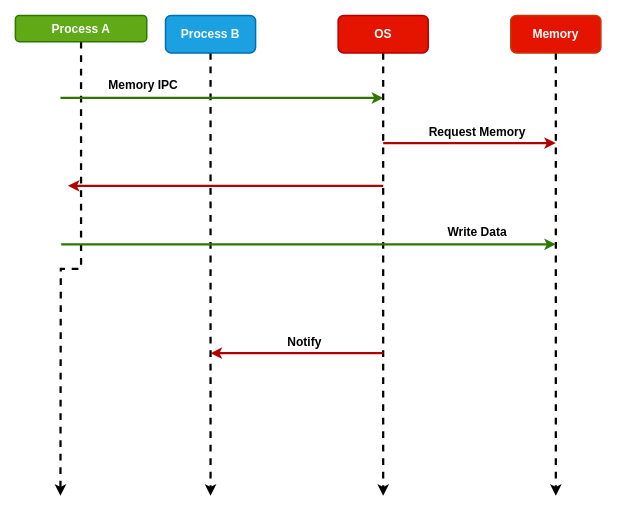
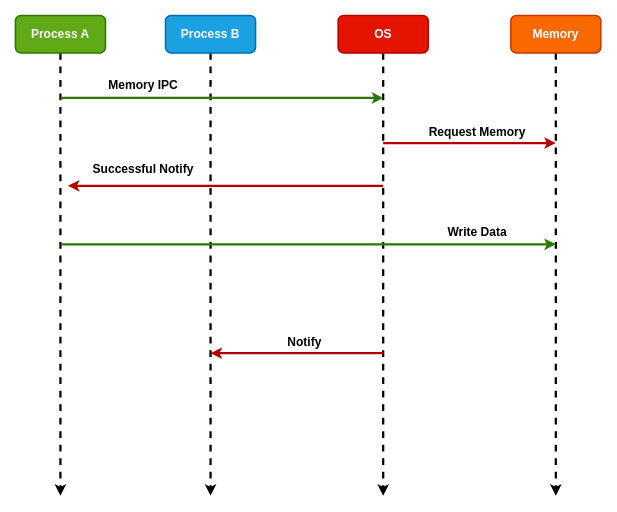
- <mxCell id="3" value="&lt;font style=&quot;font-size: 16px;&quot;&gt;&lt;b&gt;Process A&lt;/b&gt;&lt;/font&gt;" style="rounded=1;whiteSpace=wrap;html=1;fillColor=#60a917;fontColor=#ffffff;strokeColor=#2D7600;strokeWidth=2;" vertex="1" parent="1"><mxGeometry x="20" y="20" width="175" height="35" as="geometry" /></mxCell>
+ <mxCell id="3" value="&lt;font style=&quot;font-size: 16px;&quot;&gt;&lt;b&gt;Process A&lt;/b&gt;&lt;/font&gt;" style="rounded=1;whiteSpace=wrap;html=1;fillColor=#60a917;fontColor=#ffffff;strokeColor=#2D7600;strokeWidth=2;" vertex="1" parent="1"><mxGeometry x="20" y="20" width="120" height="50" as="geometry" /></mxCell>
- <mxCell id="7" value="&lt;span style=&quot;font-size: 16px;&quot;&gt;&lt;font color=&quot;#ffffff&quot;&gt;Memory&lt;/font&gt;&lt;/span&gt;" style="rounded=1;whiteSpace=wrap;html=1;fillColor=#e51400;fontColor=#000000;strokeColor=#C73500;strokeWidth=2;fontStyle=1;" vertex="1" parent="1"><mxGeometry x="680" y="20" width="120" height="50" as="geometry" /></mxCell>
+ <mxCell id="7" value="&lt;span style=&quot;font-size: 16px;&quot;&gt;&lt;font color=&quot;#ffffff&quot;&gt;Memory&lt;/font&gt;&lt;/span&gt;" style="rounded=1;whiteSpace=wrap;html=1;fillColor=#fa6800;fontColor=#000000;strokeColor=#C73500;strokeWidth=2;fontStyle=1" vertex="1" parent="1"><mxGeometry x="680" y="20" width="120" height="50" as="geometry" /></mxCell>
+ <mxCell id="15" value="&lt;b&gt;Successful Notify&lt;/b&gt;" style="text;html=1;align=center;verticalAlign=middle;resizable=0;points=[];autosize=1;strokeColor=none;fillColor=none;fontSize=16;fontColor=#000000;" vertex="1" parent="1"><mxGeometry x="110" y="210" width="160" height="30" as="geometry" /></mxCell>
